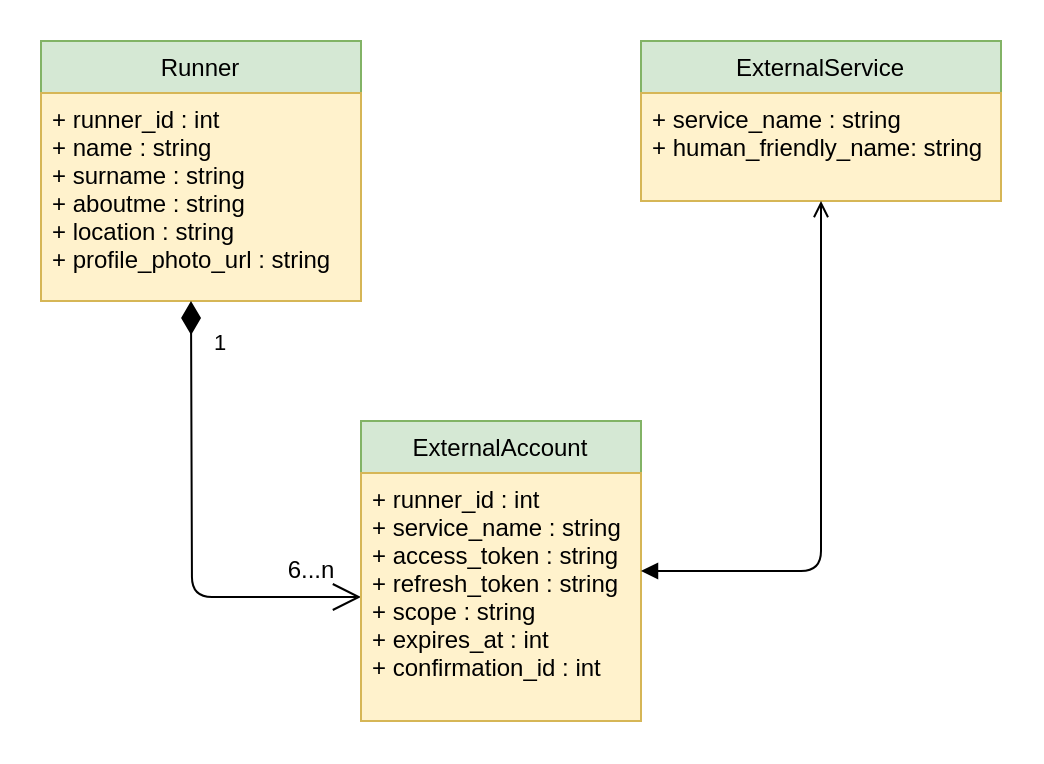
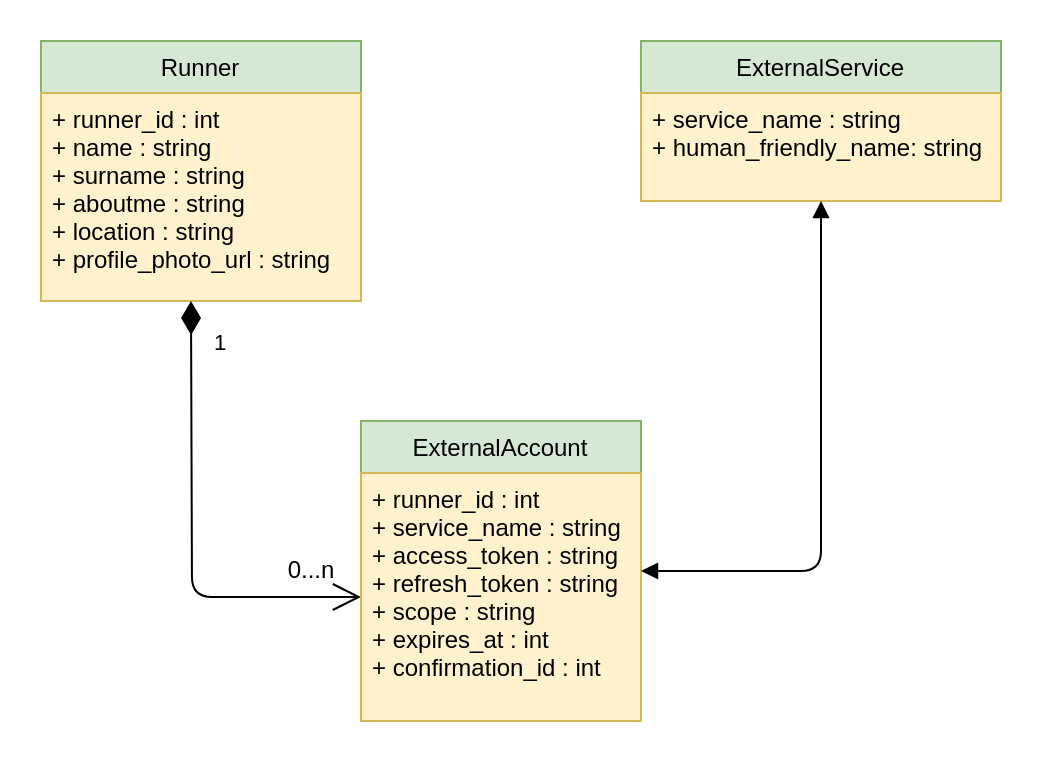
- <mxCell id="9" value="" style="endArrow=open;startArrow=block;endFill=1;startFill=1;html=1;entryX=0.5;entryY=1;entryDx=0;entryDy=0;exitX=1;exitY=0.5;exitDx=0;exitDy=0;" edge="1" parent="1" source="7" target="5"><mxGeometry width="160" relative="1" as="geometry"><mxPoint x="345" y="298" as="sourcePoint" /><mxPoint x="325" y="190" as="targetPoint" /><Array as="points"><mxPoint x="410" y="285" /></Array></mxGeometry></mxCell>
+ <mxCell id="9" value="" style="endArrow=block;startArrow=block;endFill=1;startFill=1;html=1;entryX=0.5;entryY=1;entryDx=0;entryDy=0;exitX=1;exitY=0.5;exitDx=0;exitDy=0;" edge="1" parent="1" source="7" target="5"><mxGeometry width="160" relative="1" as="geometry"><mxPoint x="345" y="298" as="sourcePoint" /><mxPoint x="325" y="190" as="targetPoint" /><Array as="points"><mxPoint x="410" y="285" /></Array></mxGeometry></mxCell>
- <mxCell id="10" value="6...n" style="text;html=1;align=center;verticalAlign=middle;resizable=0;points=[];autosize=1;strokeColor=none;" vertex="1" parent="1"><mxGeometry x="135" y="275" width="40" height="20" as="geometry" /></mxCell>
+ <mxCell id="10" value="0...n" style="text;html=1;align=center;verticalAlign=middle;resizable=0;points=[];autosize=1;strokeColor=none;" vertex="1" parent="1"><mxGeometry x="135" y="275" width="40" height="20" as="geometry" /></mxCell>
